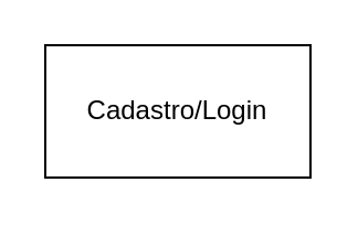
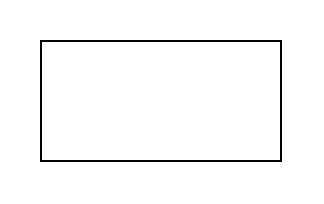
- <mxCell id="3" value="Cadastro/Login" style="text;strokeColor=none;align=center;fillColor=none;html=1;verticalAlign=middle;whiteSpace=wrap;rounded=0;" vertex="1" parent="1"><mxGeometry x="30" y="35" width="100" height="30" as="geometry" /></mxCell>
